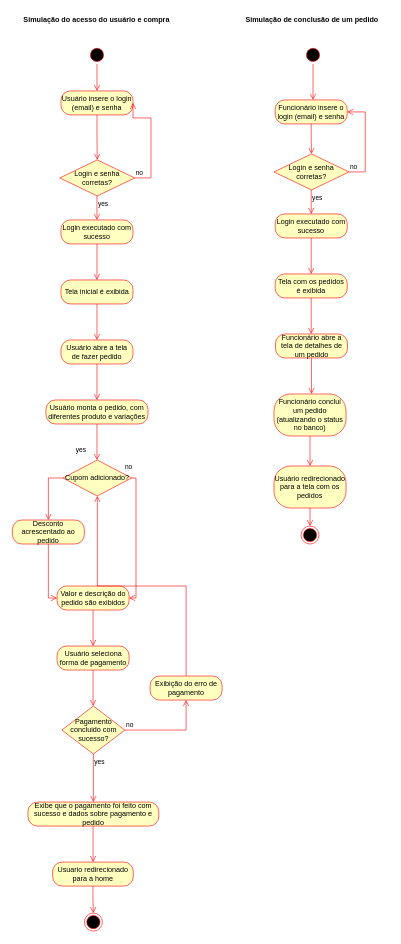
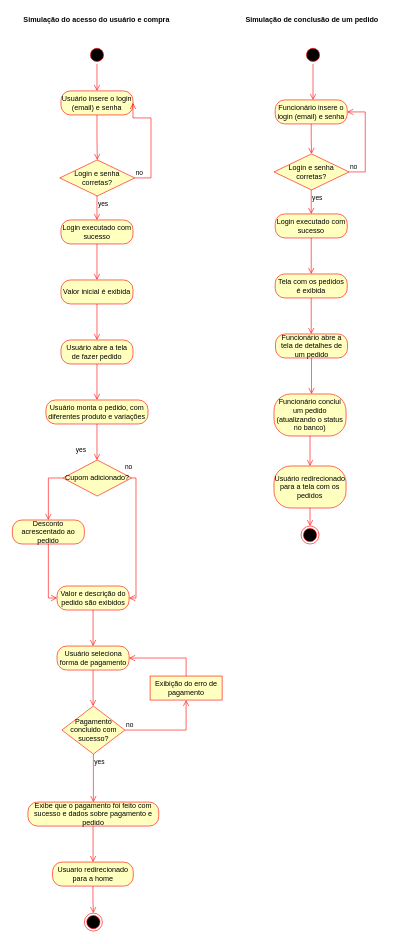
- <mxCell id="11" value="Tela inicial é exibida" style="rounded=1;whiteSpace=wrap;html=1;arcSize=40;fontColor=#000000;fillColor=#ffffc0;strokeColor=#ff0000;" parent="1" vertex="1"><mxGeometry x="101" y="466" width="120" height="40" as="geometry" /></mxCell>
+ <mxCell id="11" value="Valor inicial é exibida" style="rounded=1;whiteSpace=wrap;html=1;arcSize=40;fontColor=#000000;fillColor=#ffffc0;strokeColor=#ff0000;" parent="1" vertex="1"><mxGeometry x="101" y="466" width="120" height="40" as="geometry" /></mxCell>
- <mxCell id="25" value="" style="edgeStyle=orthogonalEdgeStyle;html=1;verticalAlign=bottom;endArrow=open;endSize=8;strokeColor=#ff0000;rounded=0;exitX=0.5;exitY=0;exitDx=0;exitDy=0;" parent="1" source="24" target="51" edge="1"><mxGeometry relative="1" as="geometry"><mxPoint x="164.5" y="1186" as="targetPoint" /><mxPoint x="164.5" y="1126" as="sourcePoint" /></mxGeometry></mxCell>
+ <mxCell id="25" value="" style="edgeStyle=orthogonalEdgeStyle;html=1;verticalAlign=bottom;endArrow=open;endSize=8;strokeColor=#ff0000;rounded=0;exitX=0.5;exitY=0;exitDx=0;exitDy=0;entryX=1;entryY=0.5;entryDx=0;entryDy=0;" parent="1" source="24" target="19" edge="1"><mxGeometry relative="1" as="geometry"><mxPoint x="164.5" y="1186" as="targetPoint" /><mxPoint x="164.5" y="1126" as="sourcePoint" /></mxGeometry></mxCell>
- <mxCell id="24" value="Exibição do erro de pagamento" style="rounded=1;whiteSpace=wrap;html=1;arcSize=40;fontColor=#000000;fillColor=#ffffc0;strokeColor=#ff0000;" parent="1" vertex="1"><mxGeometry x="249.5" y="1126" width="120" height="40" as="geometry" /></mxCell>
+ <mxCell id="24" value="Exibição do erro de pagamento" style="whiteSpace=wrap;html=1;arcSize=40;fontColor=#000000;fillColor=#ffffc0;strokeColor=#ff0000;rounded=0;" parent="1" vertex="1"><mxGeometry x="249.5" y="1126" width="120" height="40" as="geometry" /></mxCell>
